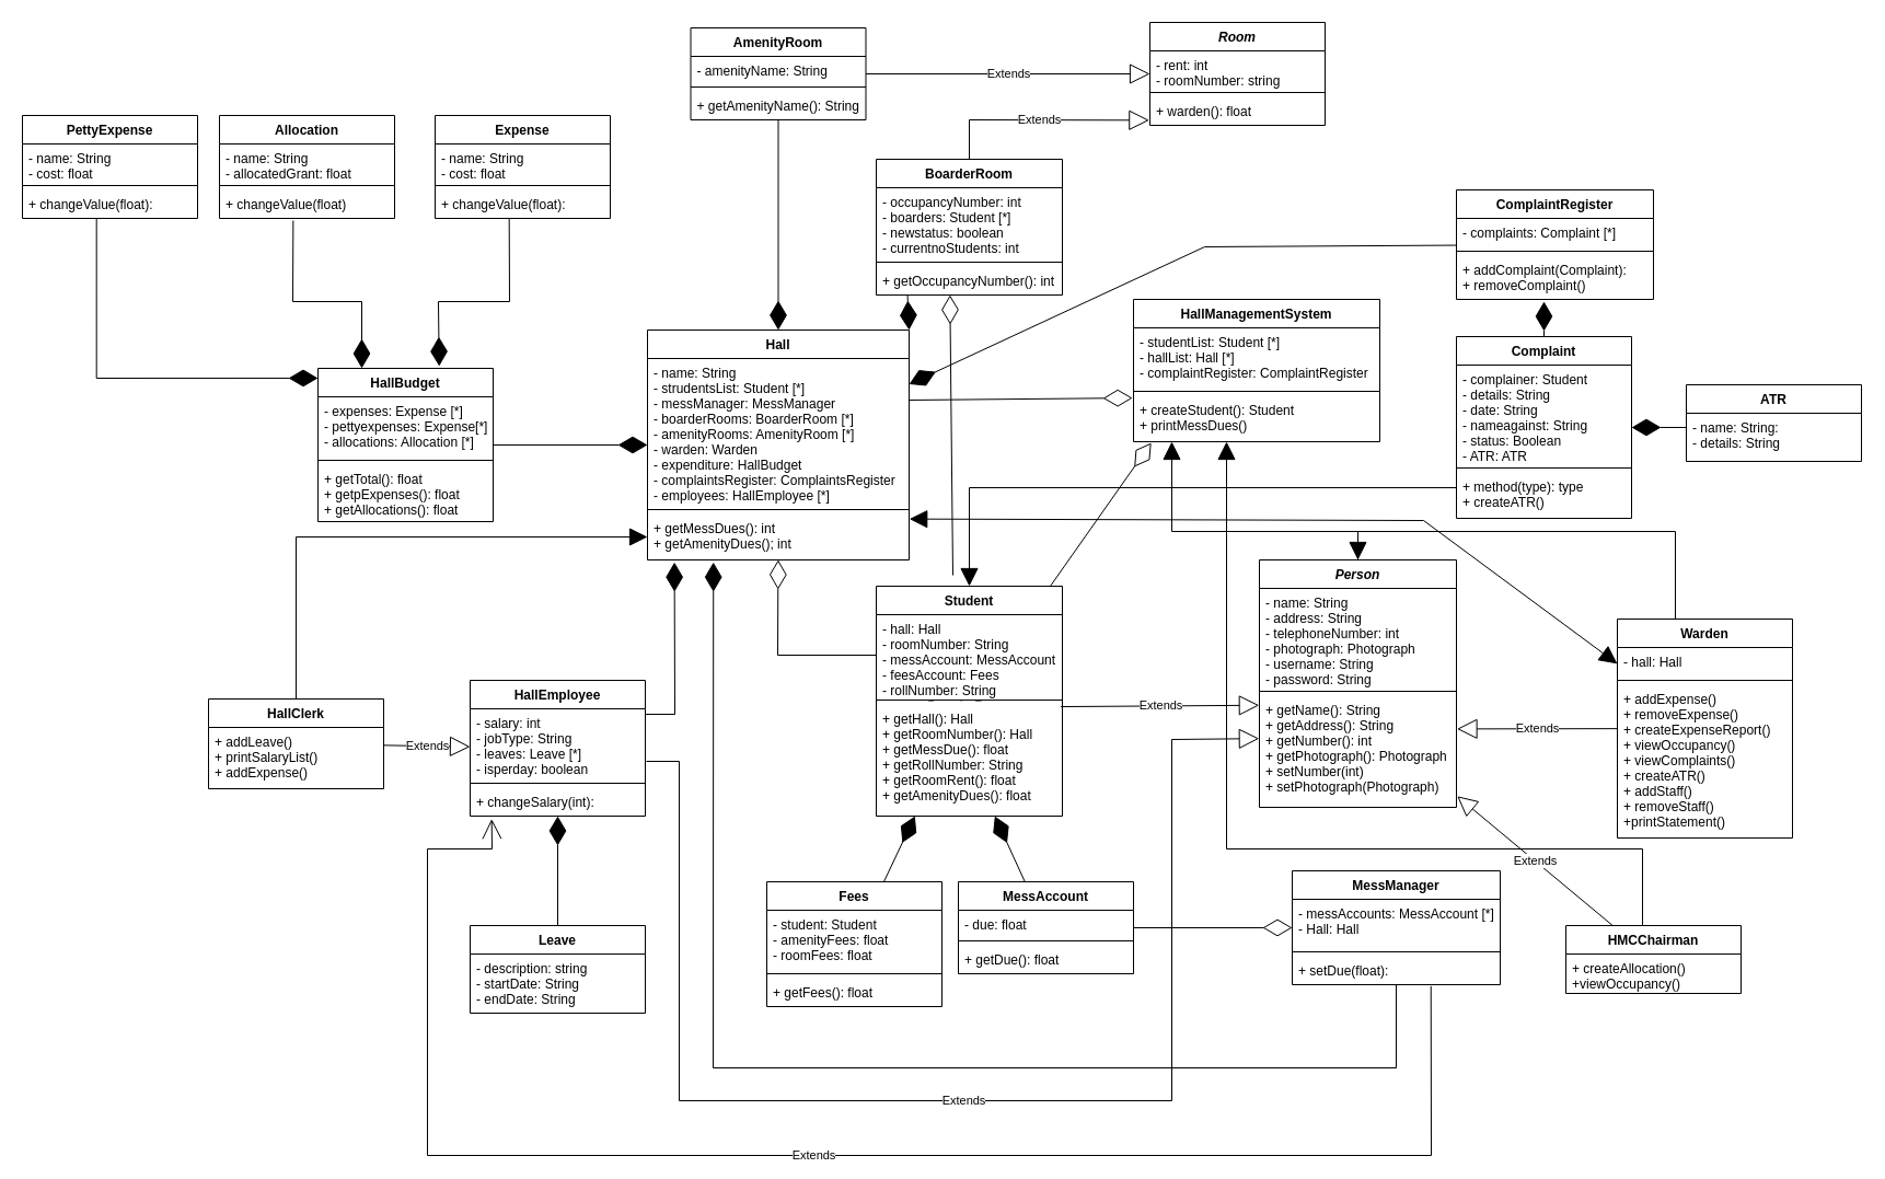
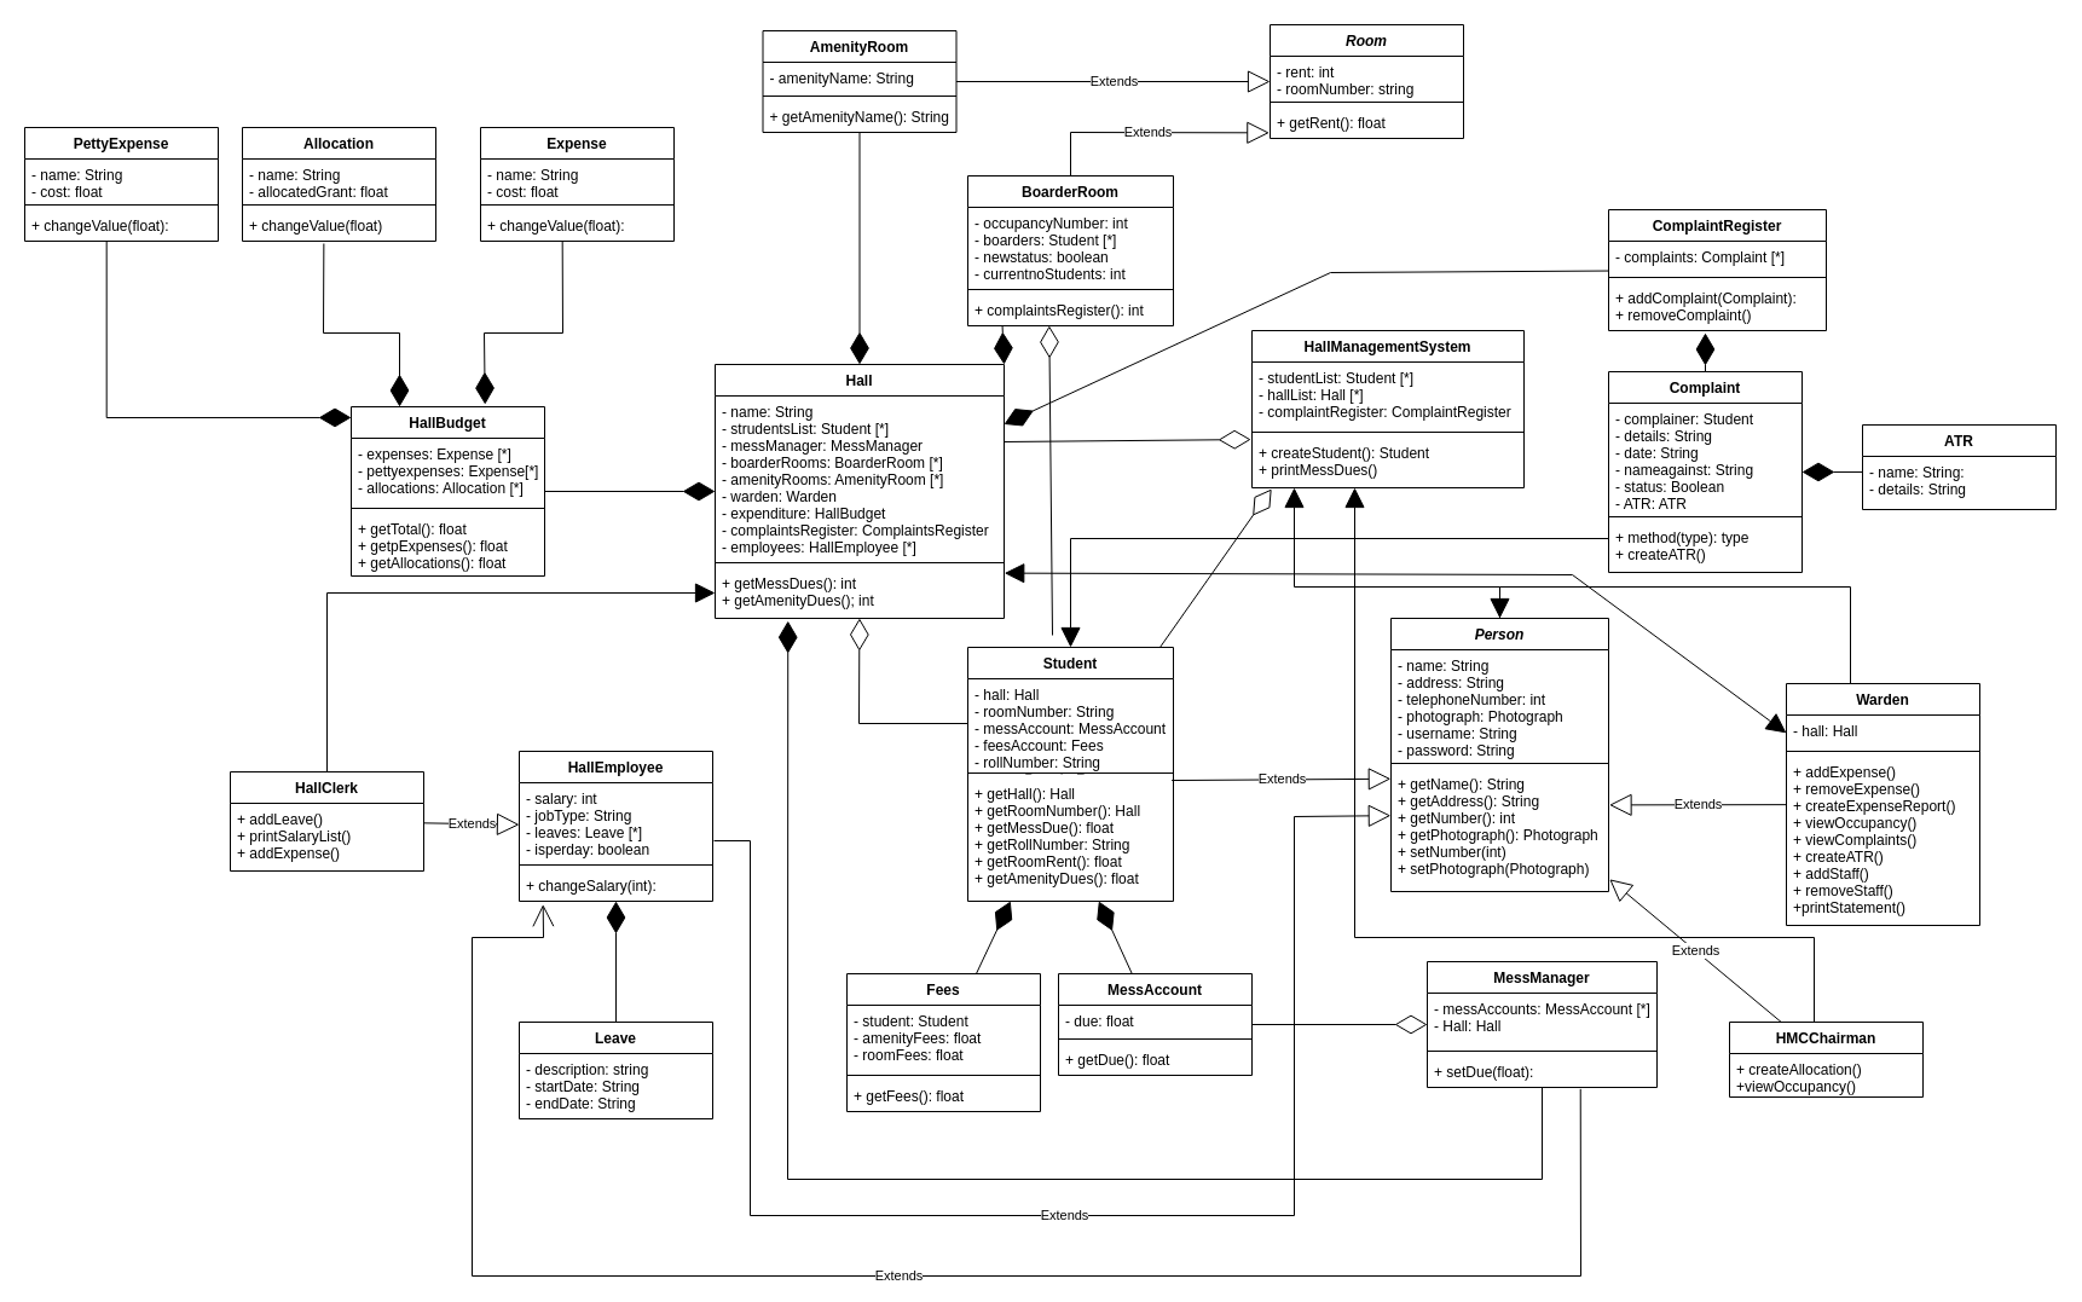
- <mxCell id="30" value="+ warden(): float" style="text;strokeColor=none;fillColor=none;align=left;verticalAlign=top;spacingLeft=4;spacingRight=4;overflow=hidden;rotatable=0;points=[[0,0.5],[1,0.5]];portConstraint=eastwest;" parent="27" vertex="1"><mxGeometry y="68" width="160" height="26" as="geometry" /></mxCell>
+ <mxCell id="30" value="+ getRent(): float" style="text;strokeColor=none;fillColor=none;align=left;verticalAlign=top;spacingLeft=4;spacingRight=4;overflow=hidden;rotatable=0;points=[[0,0.5],[1,0.5]];portConstraint=eastwest;" parent="27" vertex="1"><mxGeometry y="68" width="160" height="26" as="geometry" /></mxCell>
- <mxCell id="34" value="+ getOccupancyNumber(): int" style="text;strokeColor=none;fillColor=none;align=left;verticalAlign=top;spacingLeft=4;spacingRight=4;overflow=hidden;rotatable=0;points=[[0,0.5],[1,0.5]];portConstraint=eastwest;" parent="31" vertex="1"><mxGeometry y="98" width="170" height="26" as="geometry" /></mxCell>
+ <mxCell id="34" value="+ complaintsRegister(): int" style="text;strokeColor=none;fillColor=none;align=left;verticalAlign=top;spacingLeft=4;spacingRight=4;overflow=hidden;rotatable=0;points=[[0,0.5],[1,0.5]];portConstraint=eastwest;" parent="31" vertex="1"><mxGeometry y="98" width="170" height="26" as="geometry" /></mxCell>
- <mxCell id="96" value="" style="endArrow=diamondThin;endFill=1;endSize=24;html=1;rounded=0;entryX=0.103;entryY=1.052;entryDx=0;entryDy=0;entryPerimeter=0;exitX=1;exitY=0.25;exitDx=0;exitDy=0;" parent="1" source="92" target="24" edge="1"><mxGeometry width="160" relative="1" as="geometry"><mxPoint x="830" y="635" as="sourcePoint" /><mxPoint x="990" y="635" as="targetPoint" /><Array as="points"><mxPoint x="616" y="652" /></Array></mxGeometry></mxCell>
